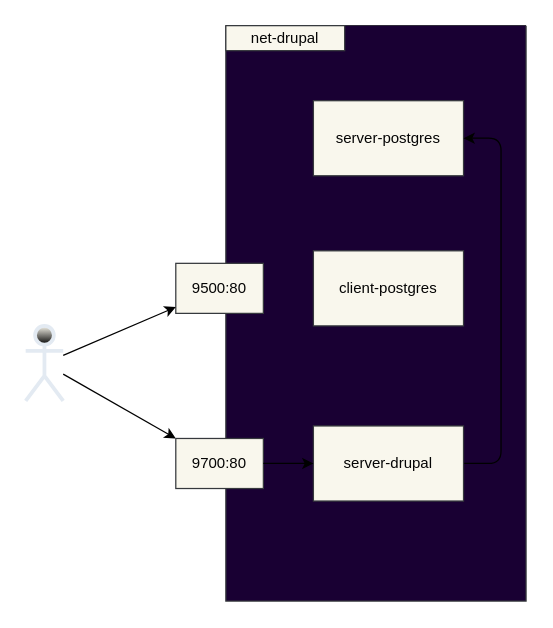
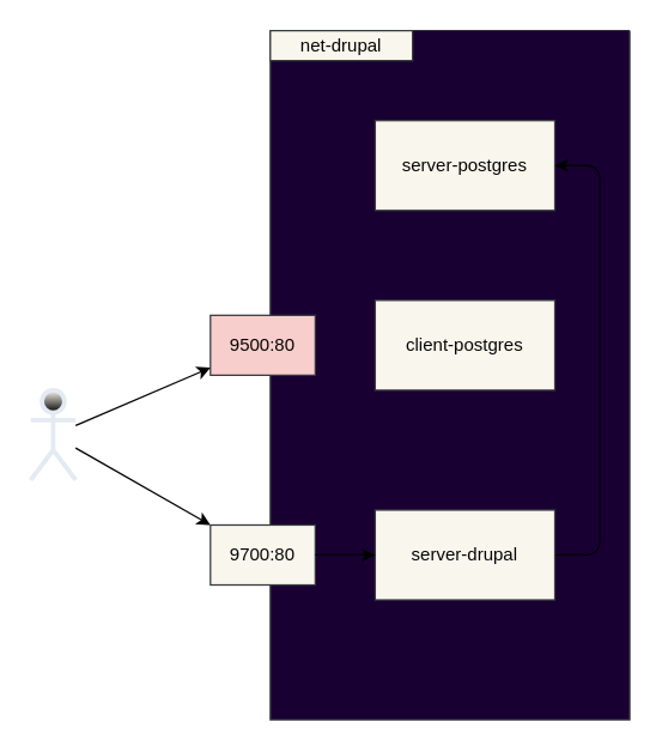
- <mxCell id="7" value="9500:80" style="rounded=0;whiteSpace=wrap;html=1;fillColor=#f9f7ed;strokeColor=#36393d;fontColor=#050505;" vertex="1" parent="2"><mxGeometry x="-40" y="190" width="70" height="40" as="geometry" /></mxCell>
+ <mxCell id="7" value="9500:80" style="rounded=0;whiteSpace=wrap;html=1;fillColor=#f8cecc;strokeColor=#36393d;fontColor=#050505;" vertex="1" parent="2"><mxGeometry x="-40" y="190" width="70" height="40" as="geometry" /></mxCell>
